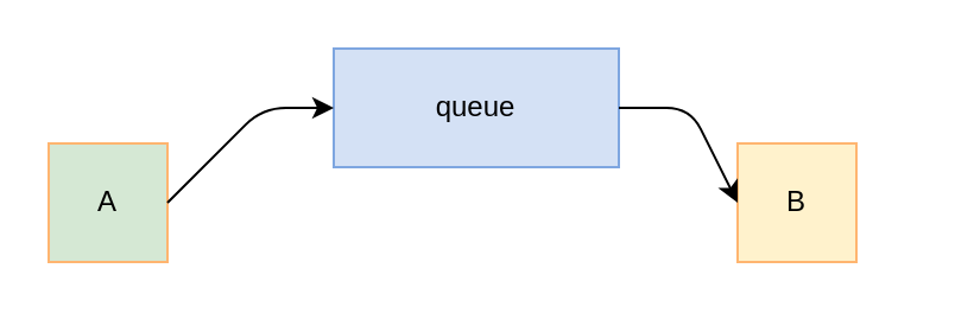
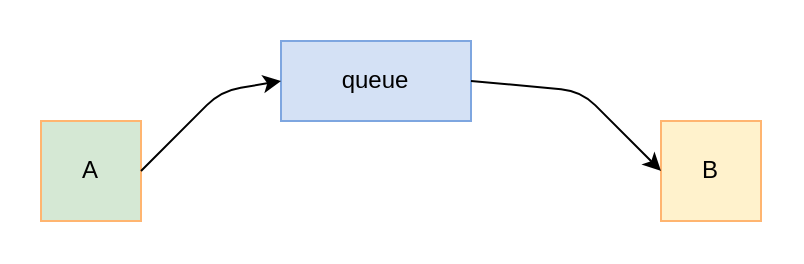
- <mxCell id="4" value="queue" style="rounded=0;whiteSpace=wrap;html=1;strokeColor=#7EA6E0;fillColor=#D4E1F5;" vertex="1" parent="1"><mxGeometry x="140" y="20" width="120" height="50" as="geometry" /></mxCell>
+ <mxCell id="4" value="queue" style="rounded=0;whiteSpace=wrap;html=1;strokeColor=#7EA6E0;fillColor=#D4E1F5;" vertex="1" parent="1"><mxGeometry x="140" y="20" width="95" height="40" as="geometry" /></mxCell>
- <mxCell id="3" value="B" style="whiteSpace=wrap;html=1;aspect=fixed;fillColor=#FFF2CC;strokeColor=#FFB570;" vertex="1" parent="1"><mxGeometry x="310" y="60" width="50" height="50" as="geometry" /></mxCell>
+ <mxCell id="3" value="B" style="whiteSpace=wrap;html=1;aspect=fixed;fillColor=#FFF2CC;strokeColor=#FFB570;" vertex="1" parent="1"><mxGeometry x="330" y="60" width="50" height="50" as="geometry" /></mxCell>
